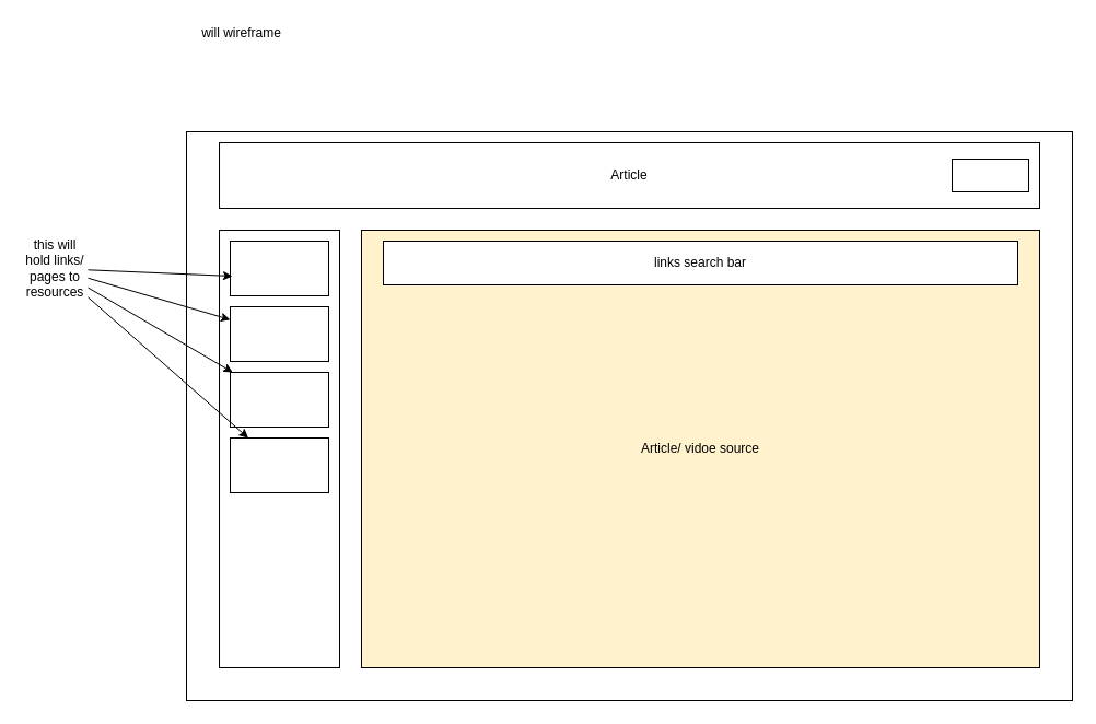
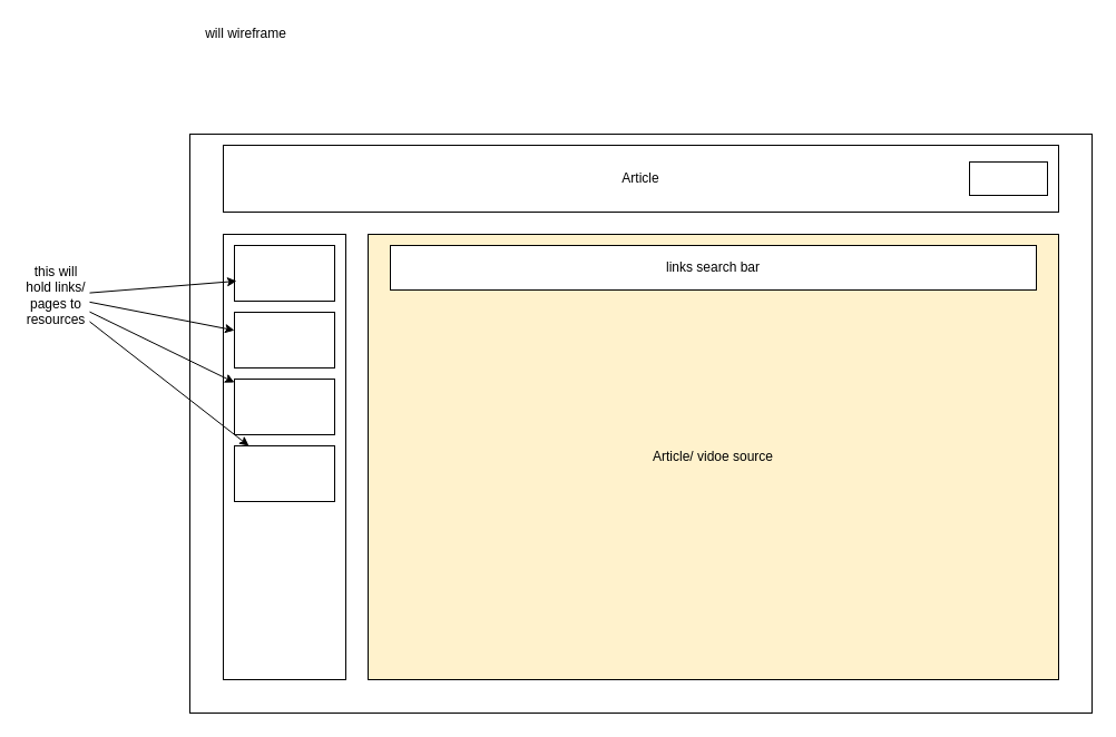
- <mxCell id="14" value="this will hold links/ pages to resources" style="text;html=1;strokeColor=none;fillColor=none;align=center;verticalAlign=middle;whiteSpace=wrap;rounded=0;" vertex="1" parent="1"><mxGeometry x="20" y="210" width="60" height="70" as="geometry" /></mxCell>
+ <mxCell id="14" value="this will hold links/ pages to resources" style="text;html=1;strokeColor=none;fillColor=none;align=center;verticalAlign=middle;whiteSpace=wrap;rounded=0;" vertex="1" parent="1"><mxGeometry x="20" y="230" width="60" height="70" as="geometry" /></mxCell>
